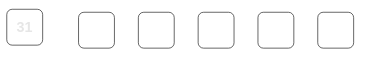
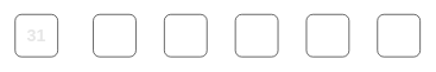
- <mxCell id="2" value="&lt;h3&gt;&lt;font style=&quot;font-size: 24px&quot; color=&quot;#e6e6e6&quot;&gt;31&lt;/font&gt;&lt;/h3&gt;" style="rounded=1;whiteSpace=wrap;html=1;" vertex="1" parent="1"><mxGeometry x="10" y="15" width="60" height="60" as="geometry" /></mxCell>
+ <mxCell id="2" value="&lt;h3&gt;&lt;font style=&quot;font-size: 24px&quot; color=&quot;#e6e6e6&quot;&gt;31&lt;/font&gt;&lt;/h3&gt;" style="rounded=1;whiteSpace=wrap;html=1;" vertex="1" parent="1"><mxGeometry x="20" y="20" width="60" height="60" as="geometry" /></mxCell>
